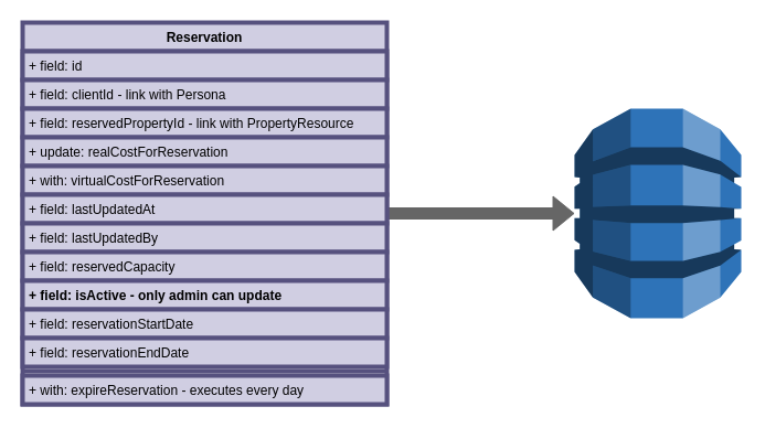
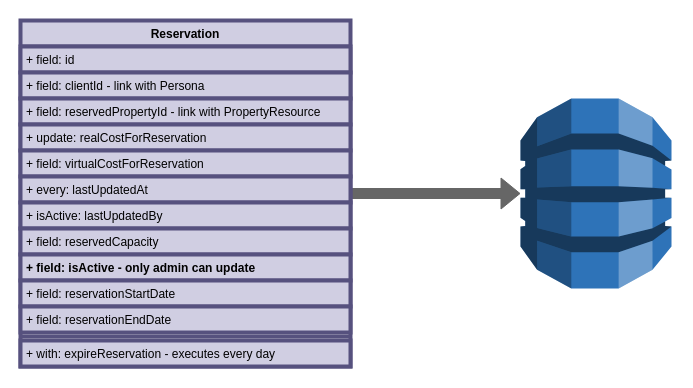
- <mxCell id="9" value="+ with: virtualCostForReservation" style="text;align=left;verticalAlign=top;spacingLeft=4;spacingRight=4;overflow=hidden;rotatable=0;points=[[0,0.5],[1,0.5]];portConstraint=eastwest;fillColor=#d0cee2;strokeColor=#56517e;strokeWidth=4;fontStyle=0;labelBackgroundColor=none;" vertex="1" parent="4"><mxGeometry y="130" width="330" height="26" as="geometry" /></mxCell>
+ <mxCell id="9" value="+ field: virtualCostForReservation" style="text;align=left;verticalAlign=top;spacingLeft=4;spacingRight=4;overflow=hidden;rotatable=0;points=[[0,0.5],[1,0.5]];portConstraint=eastwest;fillColor=#d0cee2;strokeColor=#56517e;strokeWidth=4;fontStyle=0;labelBackgroundColor=none;" vertex="1" parent="4"><mxGeometry y="130" width="330" height="26" as="geometry" /></mxCell>
- <mxCell id="10" value="+ field: lastUpdatedAt" style="text;align=left;verticalAlign=top;spacingLeft=4;spacingRight=4;overflow=hidden;rotatable=0;points=[[0,0.5],[1,0.5]];portConstraint=eastwest;fillColor=#d0cee2;strokeColor=#56517e;strokeWidth=4;fontStyle=0;labelBackgroundColor=none;" vertex="1" parent="4"><mxGeometry y="156" width="330" height="26" as="geometry" /></mxCell>
+ <mxCell id="10" value="+ every: lastUpdatedAt" style="text;align=left;verticalAlign=top;spacingLeft=4;spacingRight=4;overflow=hidden;rotatable=0;points=[[0,0.5],[1,0.5]];portConstraint=eastwest;fillColor=#d0cee2;strokeColor=#56517e;strokeWidth=4;fontStyle=0;labelBackgroundColor=none;" vertex="1" parent="4"><mxGeometry y="156" width="330" height="26" as="geometry" /></mxCell>
- <mxCell id="11" value="+ field: lastUpdatedBy" style="text;align=left;verticalAlign=top;spacingLeft=4;spacingRight=4;overflow=hidden;rotatable=0;points=[[0,0.5],[1,0.5]];portConstraint=eastwest;fillColor=#d0cee2;strokeColor=#56517e;strokeWidth=4;fontStyle=0;labelBackgroundColor=none;" vertex="1" parent="4"><mxGeometry y="182" width="330" height="26" as="geometry" /></mxCell>
+ <mxCell id="11" value="+ isActive: lastUpdatedBy" style="text;align=left;verticalAlign=top;spacingLeft=4;spacingRight=4;overflow=hidden;rotatable=0;points=[[0,0.5],[1,0.5]];portConstraint=eastwest;fillColor=#d0cee2;strokeColor=#56517e;strokeWidth=4;fontStyle=0;labelBackgroundColor=none;" vertex="1" parent="4"><mxGeometry y="182" width="330" height="26" as="geometry" /></mxCell>
